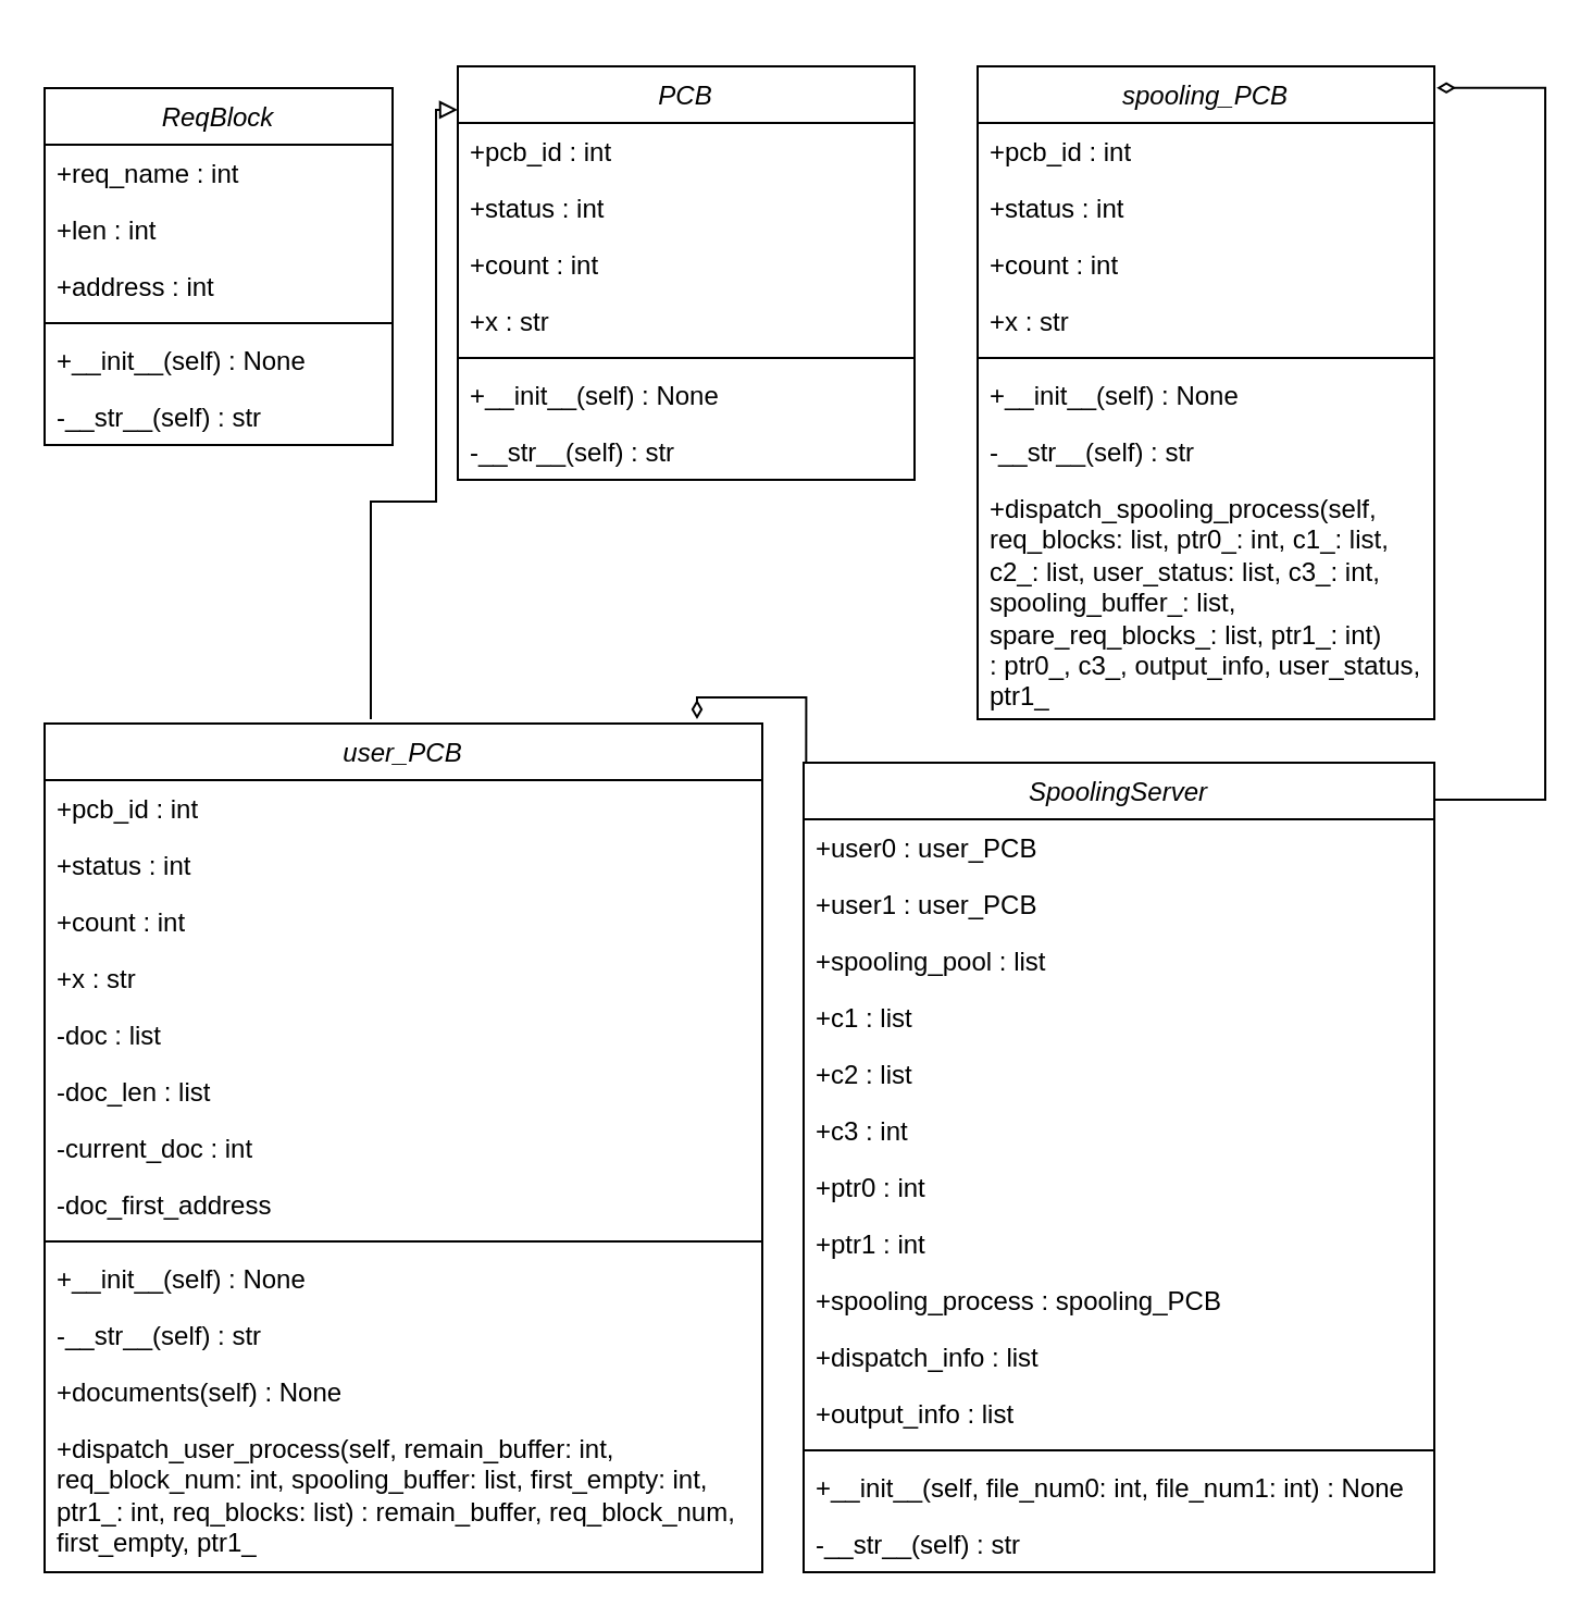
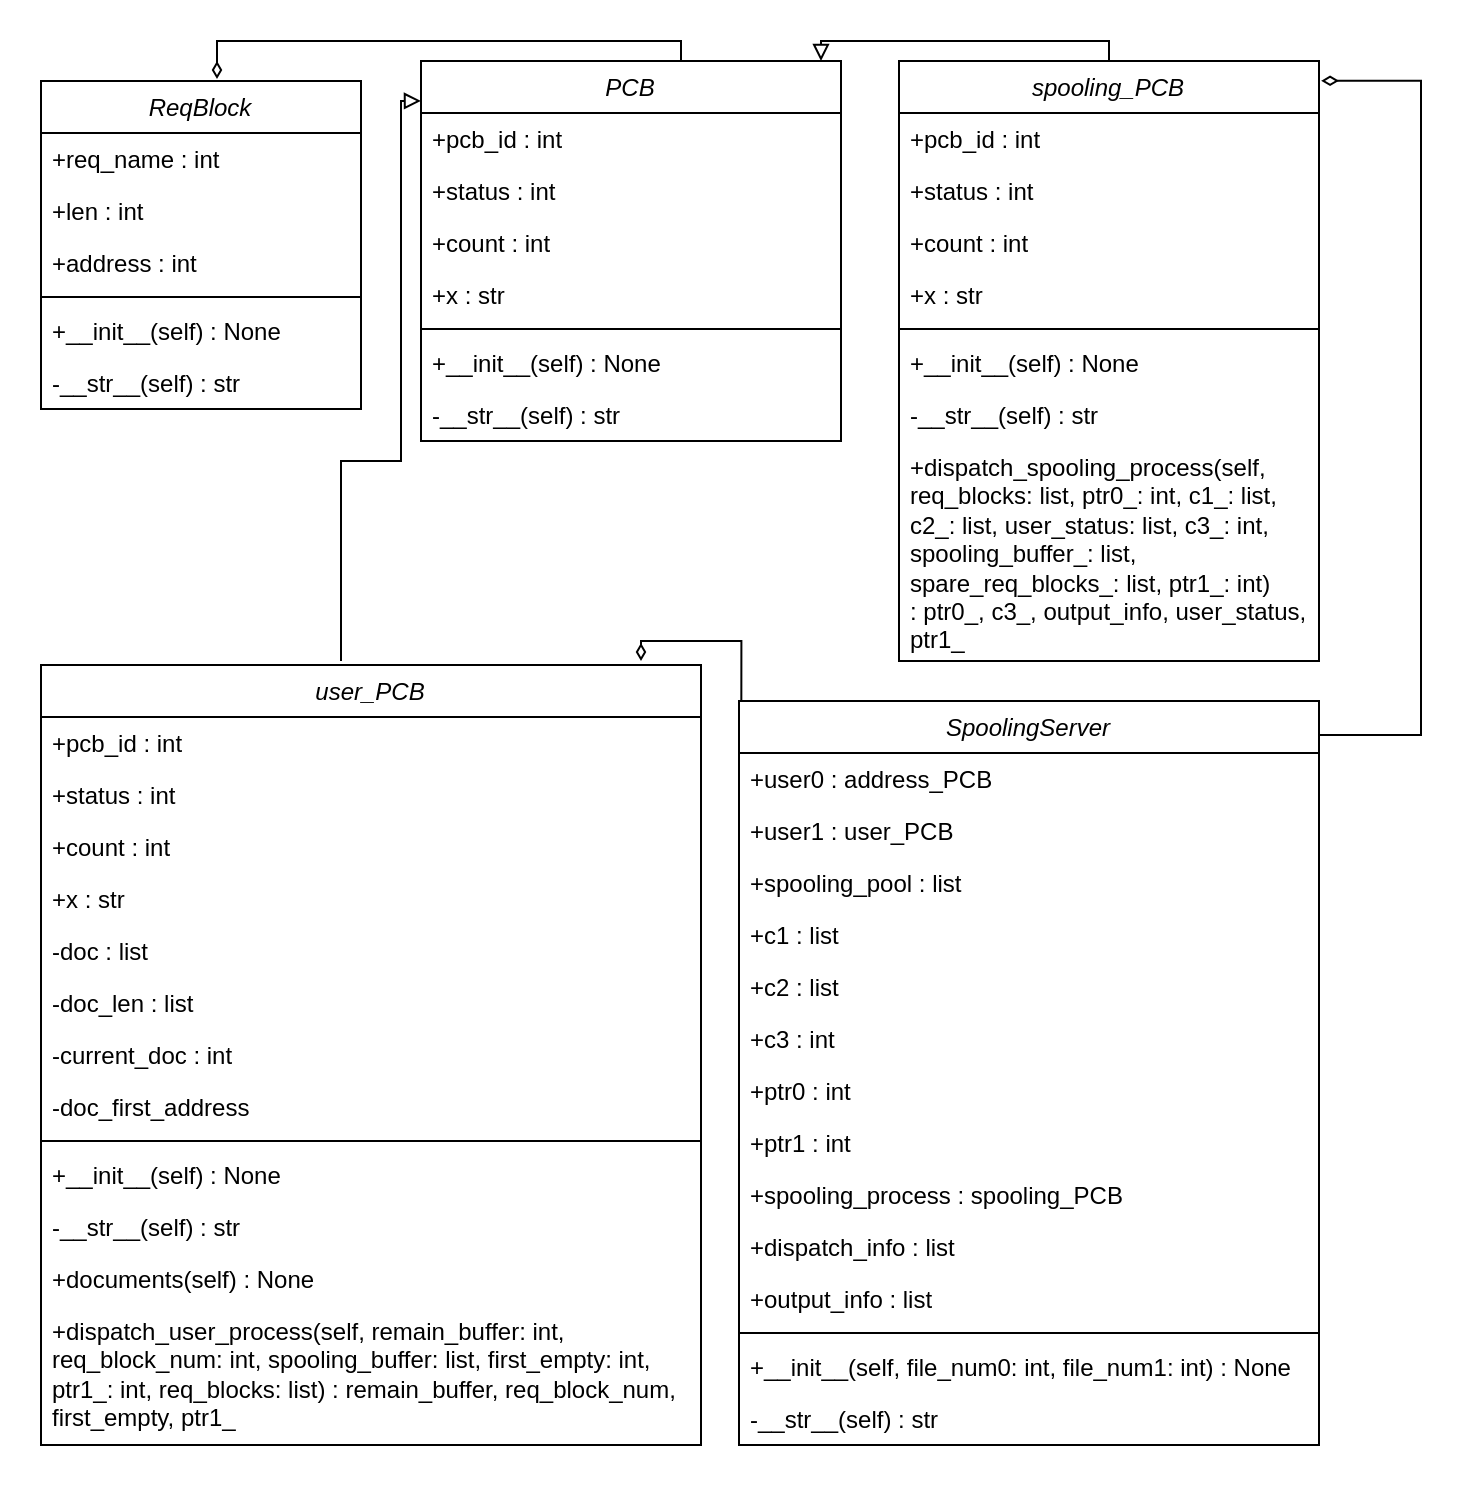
+ <mxCell id="2" style="edgeStyle=orthogonalEdgeStyle;rounded=0;orthogonalLoop=1;jettySize=auto;html=1;entryX=0.55;entryY=-0.006;entryDx=0;entryDy=0;entryPerimeter=0;endArrow=diamondThin;endFill=0;" parent="1" source="3" target="11" edge="1"><mxGeometry relative="1" as="geometry"><Array as="points"><mxPoint x="340" y="20" /><mxPoint x="108" y="20" /></Array></mxGeometry></mxCell>
+ <mxCell id="33" style="edgeStyle=orthogonalEdgeStyle;rounded=0;orthogonalLoop=1;jettySize=auto;html=1;endArrow=block;endFill=0;" parent="1" source="34" target="3" edge="1"><mxGeometry relative="1" as="geometry"><Array as="points"><mxPoint x="554" y="20" /><mxPoint x="410" y="20" /></Array></mxGeometry></mxCell>
- <mxCell id="46" value="+user0 : user_PCB" style="text;align=left;verticalAlign=top;spacingLeft=4;spacingRight=4;overflow=hidden;rotatable=0;points=[[0,0.5],[1,0.5]];portConstraint=eastwest;" parent="45" vertex="1"><mxGeometry y="26" width="290" height="26" as="geometry" /></mxCell>
+ <mxCell id="46" value="+user0 : address_PCB" style="text;align=left;verticalAlign=top;spacingLeft=4;spacingRight=4;overflow=hidden;rotatable=0;points=[[0,0.5],[1,0.5]];portConstraint=eastwest;" parent="45" vertex="1"><mxGeometry y="26" width="290" height="26" as="geometry" /></mxCell>
